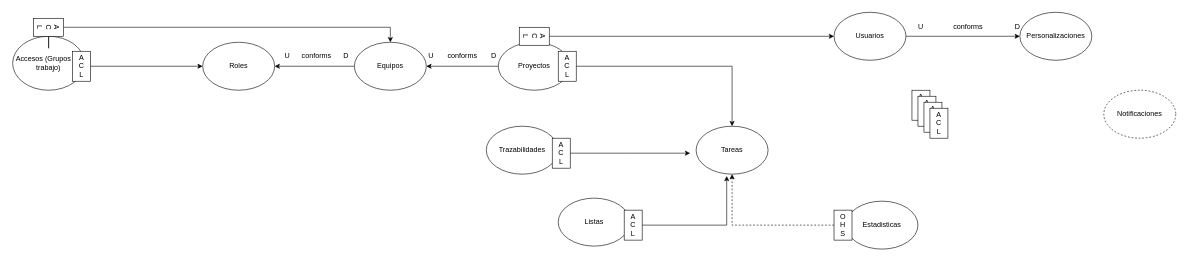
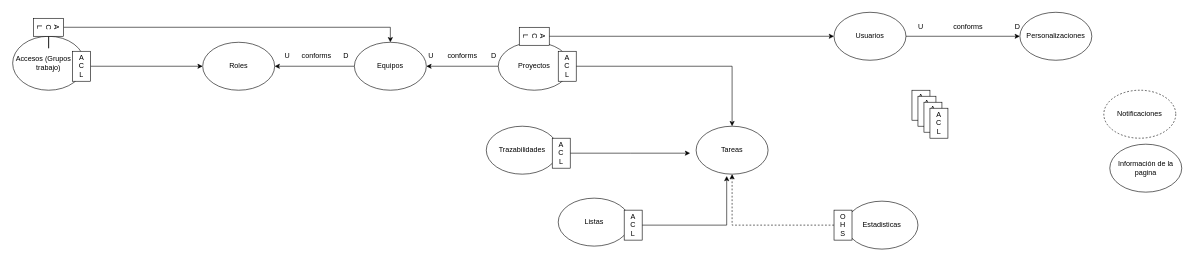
+ <mxCell id="2" value="Información de la pagina" style="ellipse;whiteSpace=wrap;html=1;" parent="1" vertex="1"><mxGeometry x="1850" y="240" width="120" height="80" as="geometry" /></mxCell>
